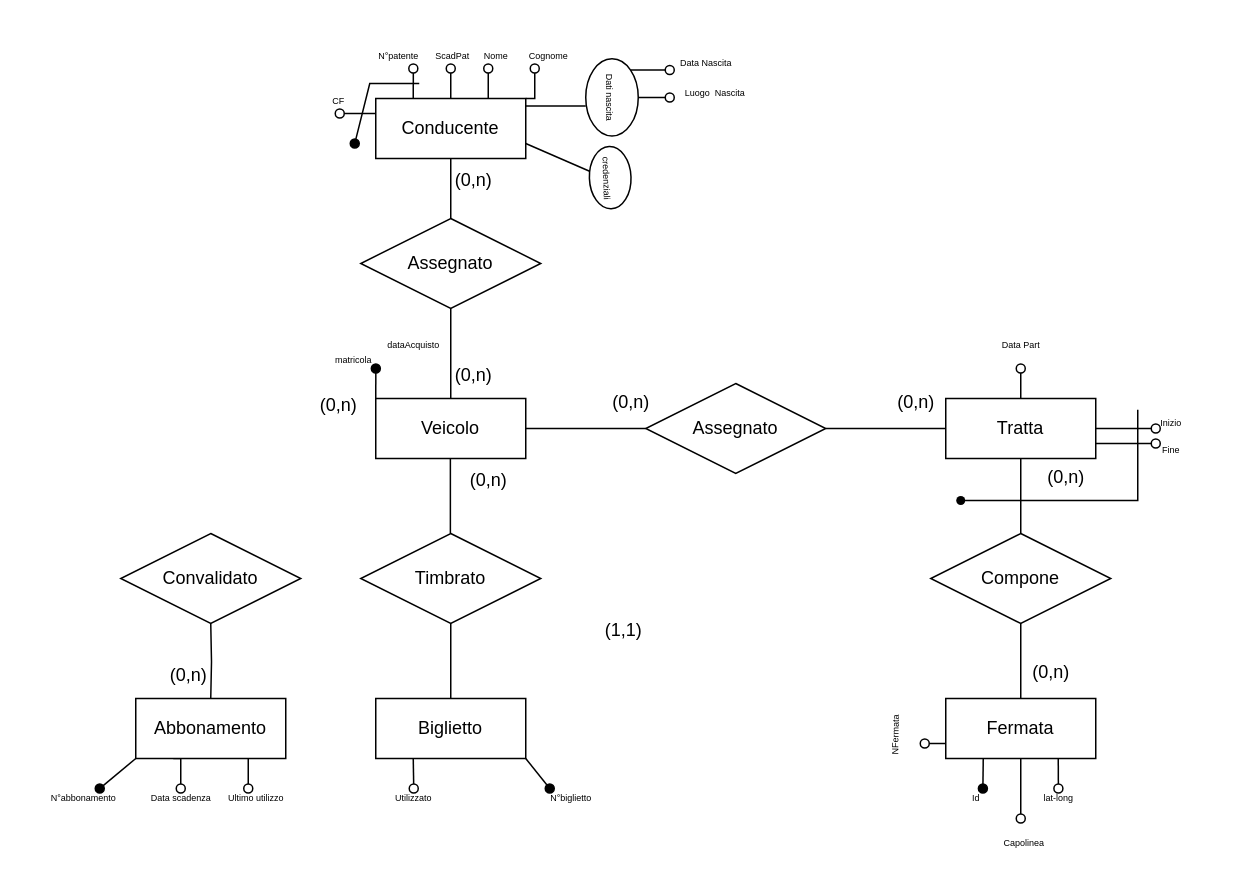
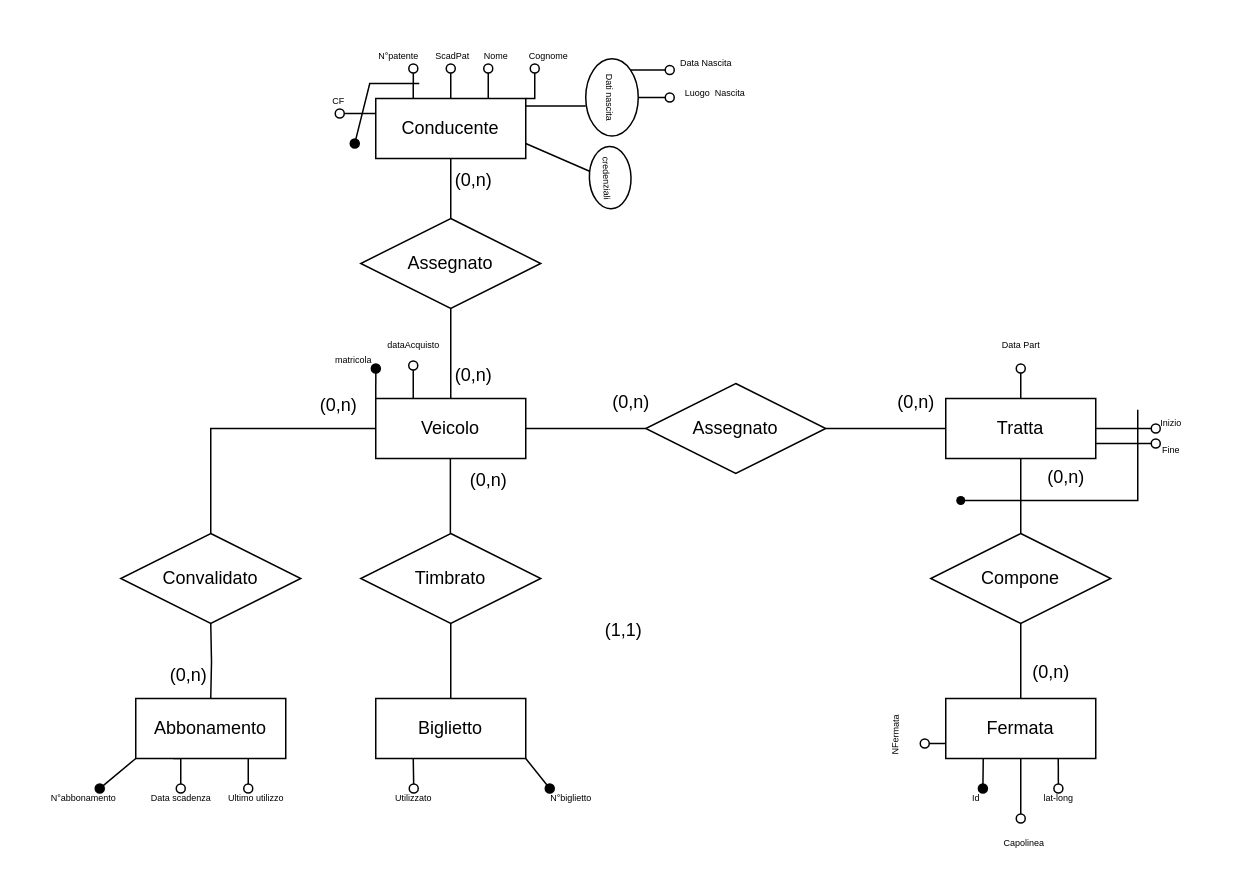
+ <mxCell id="6" style="edgeStyle=none;rounded=0;orthogonalLoop=1;jettySize=auto;html=1;exitX=0.25;exitY=0;exitDx=0;exitDy=0;endArrow=oval;endFill=0;" edge="1" parent="1" source="7" target="81"><mxGeometry relative="1" as="geometry"><mxPoint x="275" y="245" as="targetPoint" /></mxGeometry></mxCell>
+ <mxCell id="4" style="edgeStyle=orthogonalEdgeStyle;rounded=0;orthogonalLoop=1;jettySize=auto;html=1;entryX=0.5;entryY=0;entryDx=0;entryDy=0;endArrow=none;endFill=0;" parent="1" source="7" target="42" edge="1"><mxGeometry relative="1" as="geometry" /></mxCell>
